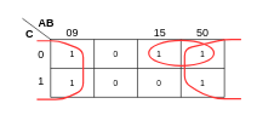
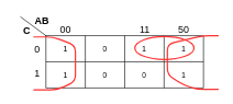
- <mxCell id="16" value="&lt;font style=&quot;font-size: 15px&quot;&gt;09&lt;/font&gt;" style="text;html=1;strokeColor=none;fillColor=none;align=center;verticalAlign=middle;whiteSpace=wrap;rounded=0;" vertex="1" parent="1"><mxGeometry x="79" y="34" width="40" height="20" as="geometry" /></mxCell>
+ <mxCell id="16" value="&lt;font style=&quot;font-size: 15px&quot;&gt;00&lt;/font&gt;" style="text;html=1;strokeColor=none;fillColor=none;align=center;verticalAlign=middle;whiteSpace=wrap;rounded=0;" vertex="1" parent="1"><mxGeometry x="79" y="34" width="40" height="20" as="geometry" /></mxCell>
- <mxCell id="17" value="&lt;font style=&quot;font-size: 15px&quot;&gt;15&lt;/font&gt;" style="text;html=1;strokeColor=none;fillColor=none;align=center;verticalAlign=middle;whiteSpace=wrap;rounded=0;" vertex="1" parent="1"><mxGeometry x="200" y="34" width="40" height="20" as="geometry" /></mxCell>
+ <mxCell id="17" value="&lt;font style=&quot;font-size: 15px&quot;&gt;11&lt;/font&gt;" style="text;html=1;strokeColor=none;fillColor=none;align=center;verticalAlign=middle;whiteSpace=wrap;rounded=0;" vertex="1" parent="1"><mxGeometry x="200" y="34" width="40" height="20" as="geometry" /></mxCell>
